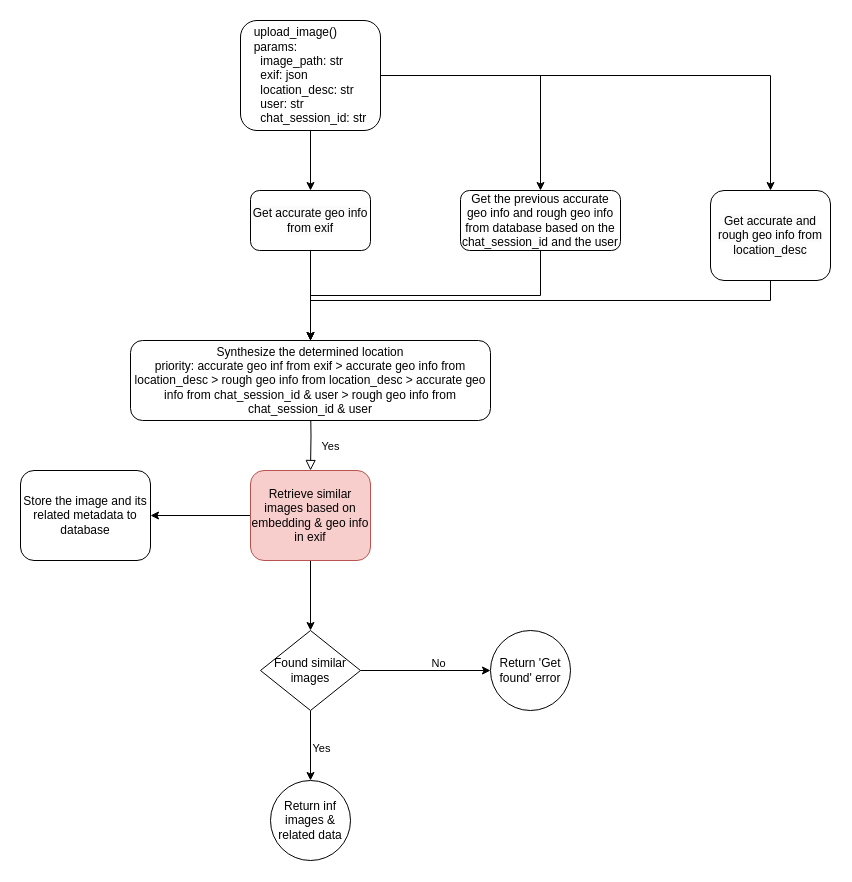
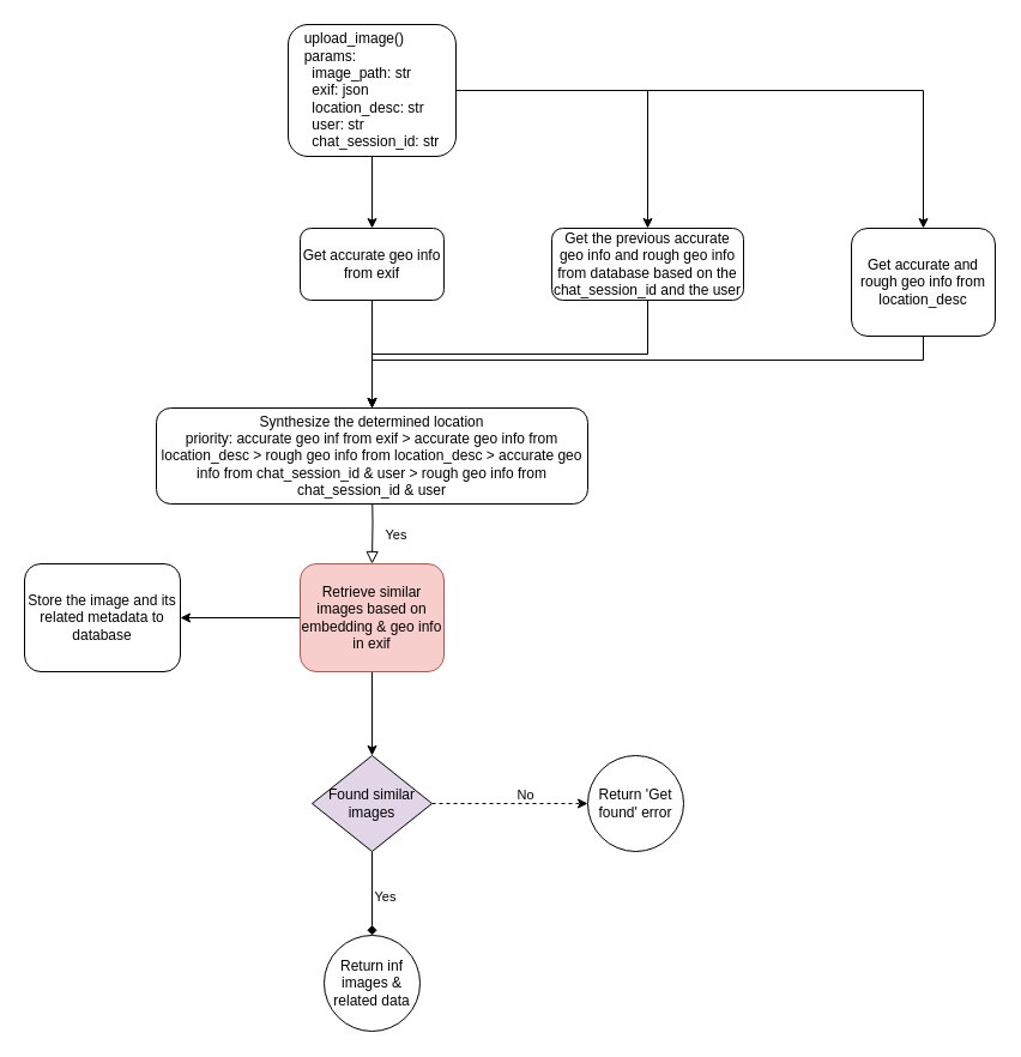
- <mxCell id="14" value="Found similar images" style="rhombus;whiteSpace=wrap;html=1;" vertex="1" parent="1"><mxGeometry x="260" y="630" width="100" height="80" as="geometry" /></mxCell>
+ <mxCell id="14" value="Found similar images" style="rhombus;whiteSpace=wrap;html=1;fillColor=#e1d5e7;" vertex="1" parent="1"><mxGeometry x="260" y="630" width="100" height="80" as="geometry" /></mxCell>
- <mxCell id="12" style="edgeStyle=orthogonalEdgeStyle;rounded=0;orthogonalLoop=1;jettySize=auto;html=1;exitX=1;exitY=0.5;exitDx=0;exitDy=0;entryX=0;entryY=0.5;entryDx=0;entryDy=0;" edge="1" parent="1" source="14" target="15"><mxGeometry relative="1" as="geometry"><Array as="points"><mxPoint x="490" y="670" /></Array></mxGeometry></mxCell>
+ <mxCell id="12" style="edgeStyle=orthogonalEdgeStyle;rounded=0;orthogonalLoop=1;jettySize=auto;html=1;exitX=1;exitY=0.5;exitDx=0;exitDy=0;entryX=0;entryY=0.5;entryDx=0;entryDy=0;dashed=1;" edge="1" parent="1" source="14" target="15"><mxGeometry relative="1" as="geometry"><Array as="points"><mxPoint x="490" y="670" /></Array></mxGeometry></mxCell>
- <mxCell id="10" style="edgeStyle=orthogonalEdgeStyle;rounded=0;orthogonalLoop=1;jettySize=auto;html=1;exitX=0.5;exitY=1;exitDx=0;exitDy=0;entryX=0.5;entryY=0;entryDx=0;entryDy=0;" edge="1" parent="1" source="14" target="16"><mxGeometry relative="1" as="geometry" /></mxCell>
+ <mxCell id="10" style="edgeStyle=orthogonalEdgeStyle;rounded=0;orthogonalLoop=1;jettySize=auto;html=1;exitX=0.5;exitY=1;exitDx=0;exitDy=0;entryX=0.5;entryY=0;entryDx=0;entryDy=0;endArrow=diamond;" edge="1" parent="1" source="14" target="16"><mxGeometry relative="1" as="geometry" /></mxCell>
